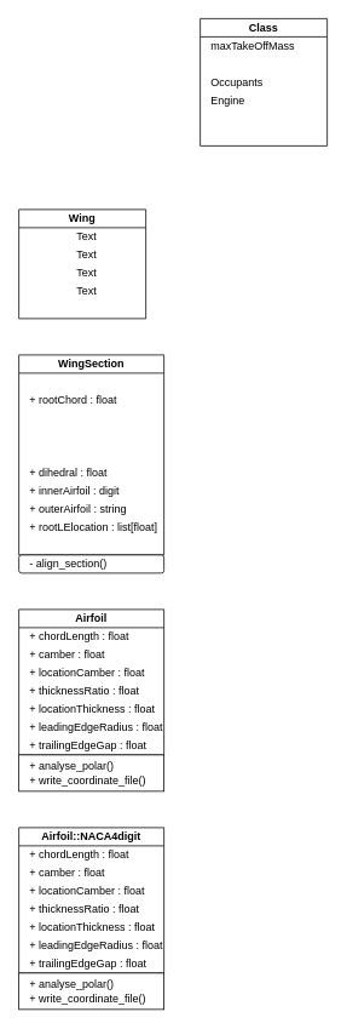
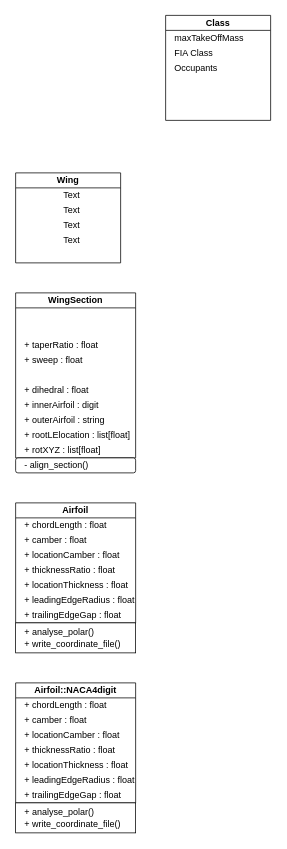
+ <mxCell id="5" value="FIA Class" style="text;html=1;align=left;verticalAlign=middle;whiteSpace=wrap;rounded=0;" vertex="1" parent="3"><mxGeometry y="20" width="130" height="20" as="geometry" /></mxCell>
- <mxCell id="7" value="Engine" style="text;html=1;align=left;verticalAlign=middle;whiteSpace=wrap;rounded=0;" vertex="1" parent="3"><mxGeometry y="60" width="130" height="20" as="geometry" /></mxCell>
- <mxCell id="16" value="+ rootChord : float" style="text;html=1;align=left;verticalAlign=middle;whiteSpace=wrap;rounded=0;container=0;" vertex="1" parent="14"><mxGeometry x="10" y="40" width="150" height="20" as="geometry" /></mxCell>
+ <mxCell id="17" value="+ taperRatio : float" style="text;html=1;align=left;verticalAlign=middle;whiteSpace=wrap;rounded=0;container=0;" vertex="1" parent="14"><mxGeometry x="10" y="60" width="150" height="20" as="geometry" /></mxCell>
+ <mxCell id="18" value="+ sweep : float" style="text;html=1;align=left;verticalAlign=middle;whiteSpace=wrap;rounded=0;container=0;" vertex="1" parent="14"><mxGeometry x="10" y="80" width="150" height="20" as="geometry" /></mxCell>
+ <mxCell id="24" value="+ rotXYZ : list[float]" style="text;html=1;align=left;verticalAlign=middle;whiteSpace=wrap;rounded=0;container=0;" vertex="1" parent="14"><mxGeometry x="10" y="200" width="150" height="20" as="geometry" /></mxCell>
